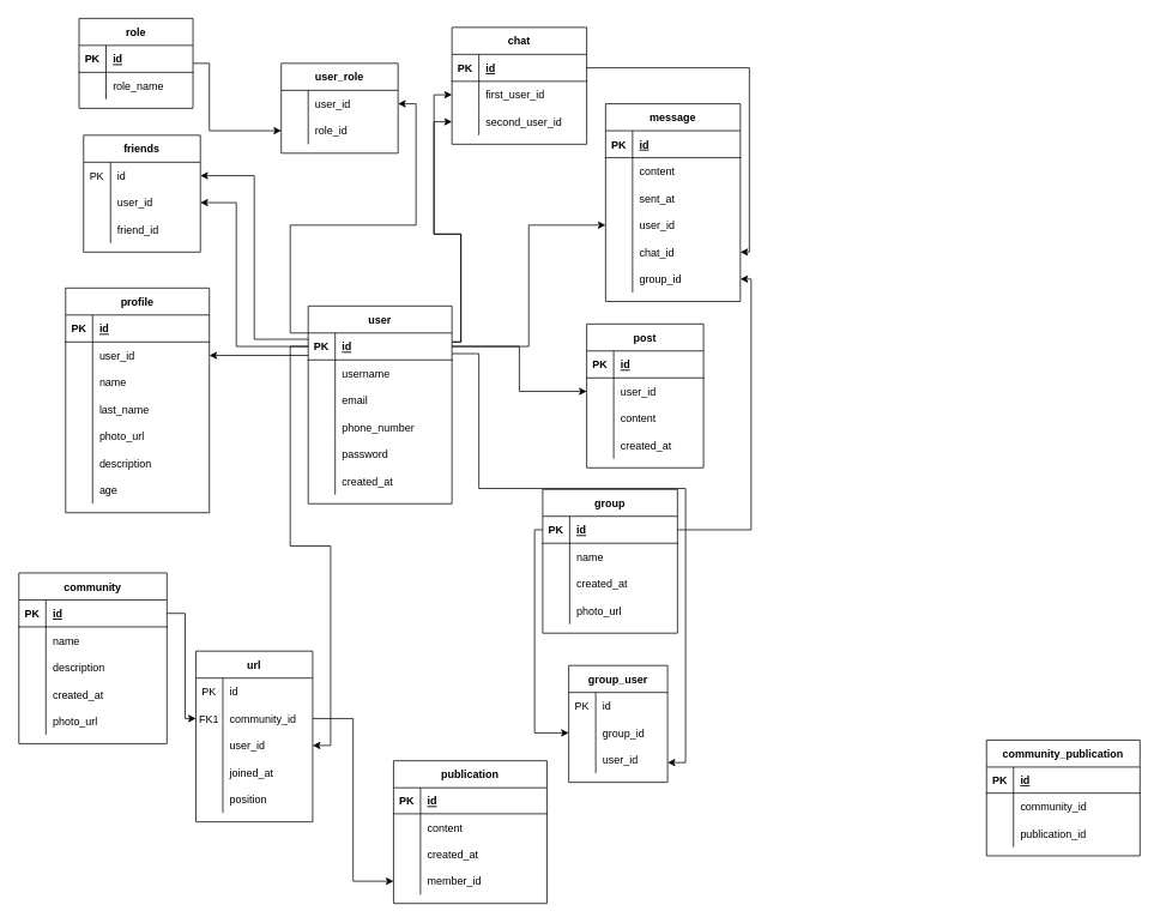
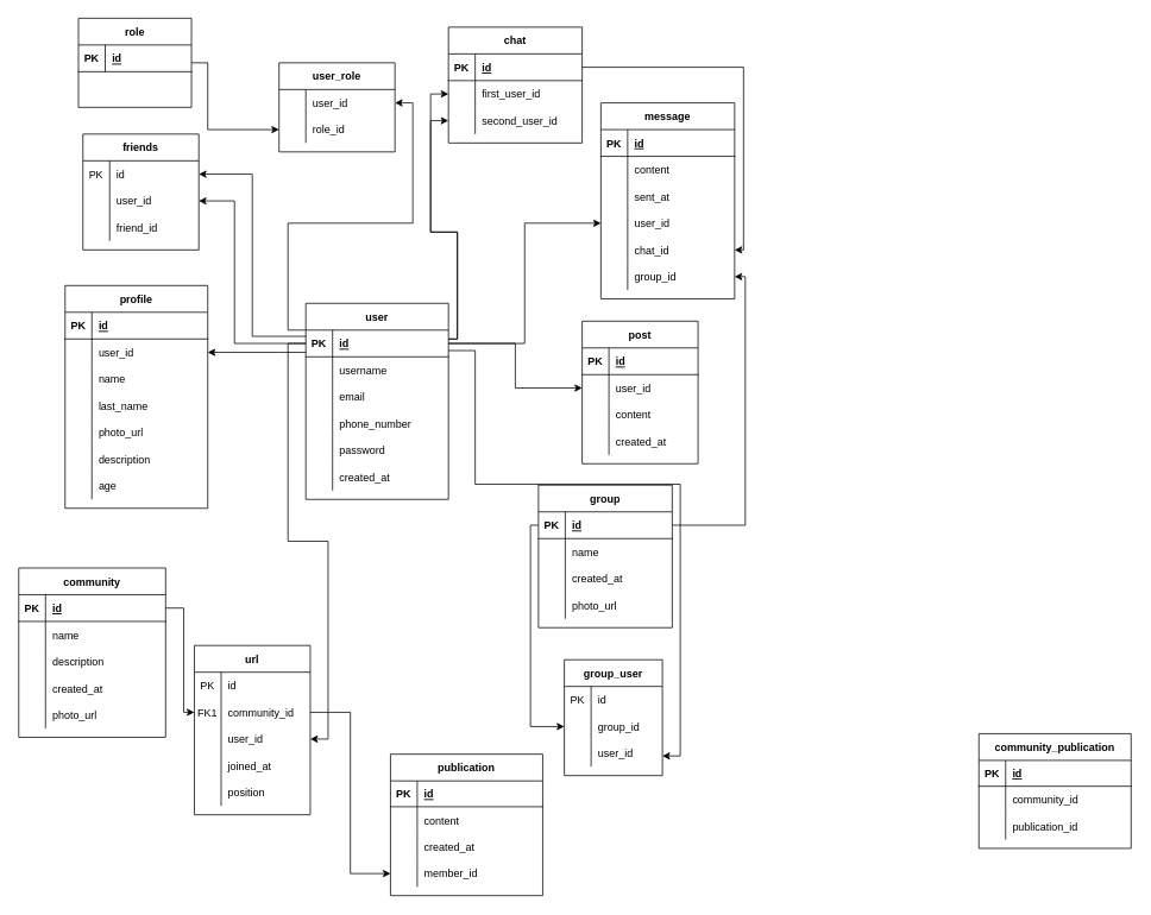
- <mxCell id="9" value="role_name" style="shape=partialRectangle;overflow=hidden;connectable=0;fillColor=none;top=0;left=0;bottom=0;right=0;align=left;spacingLeft=6;" parent="7" vertex="1"><mxGeometry x="30" width="96.75" height="30" as="geometry"><mxRectangle width="96.75" height="30" as="alternateBounds" /></mxGeometry></mxCell>
